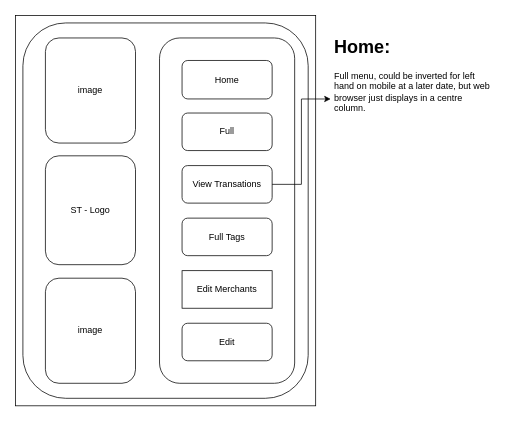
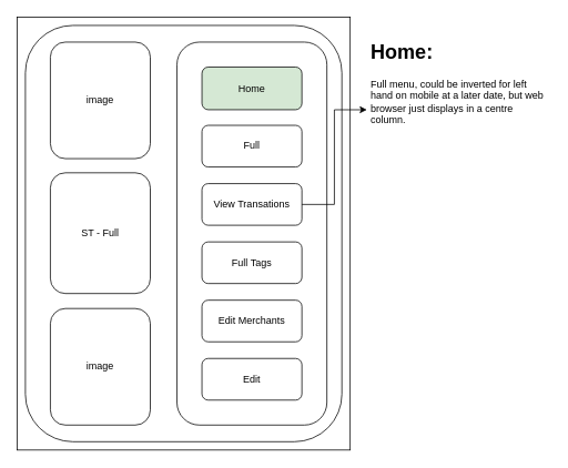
- <mxCell id="8" value="Home" style="rounded=1;whiteSpace=wrap;html=1;" vertex="1" parent="6"><mxGeometry x="30" y="30" width="120" height="51.25" as="geometry" /></mxCell>
+ <mxCell id="8" value="Home" style="rounded=1;whiteSpace=wrap;html=1;fillColor=#d5e8d4;" vertex="1" parent="6"><mxGeometry x="30" y="30" width="120" height="51.25" as="geometry" /></mxCell>
- <mxCell id="14" value="ST - Logo" style="rounded=1;whiteSpace=wrap;html=1;" vertex="1" parent="1"><mxGeometry x="60" y="207" width="120" height="145" as="geometry" /></mxCell>
+ <mxCell id="14" value="ST - Full" style="rounded=1;whiteSpace=wrap;html=1;" vertex="1" parent="1"><mxGeometry x="60" y="207" width="120" height="145" as="geometry" /></mxCell>
- <mxCell id="12" value="Edit Merchants" style="whiteSpace=wrap;html=1;rounded=0;" vertex="1" parent="6"><mxGeometry x="30" y="310" width="120" height="50" as="geometry" /></mxCell>
+ <mxCell id="12" value="Edit Merchants" style="rounded=1;whiteSpace=wrap;html=1;" vertex="1" parent="6"><mxGeometry x="30" y="310" width="120" height="50" as="geometry" /></mxCell>
